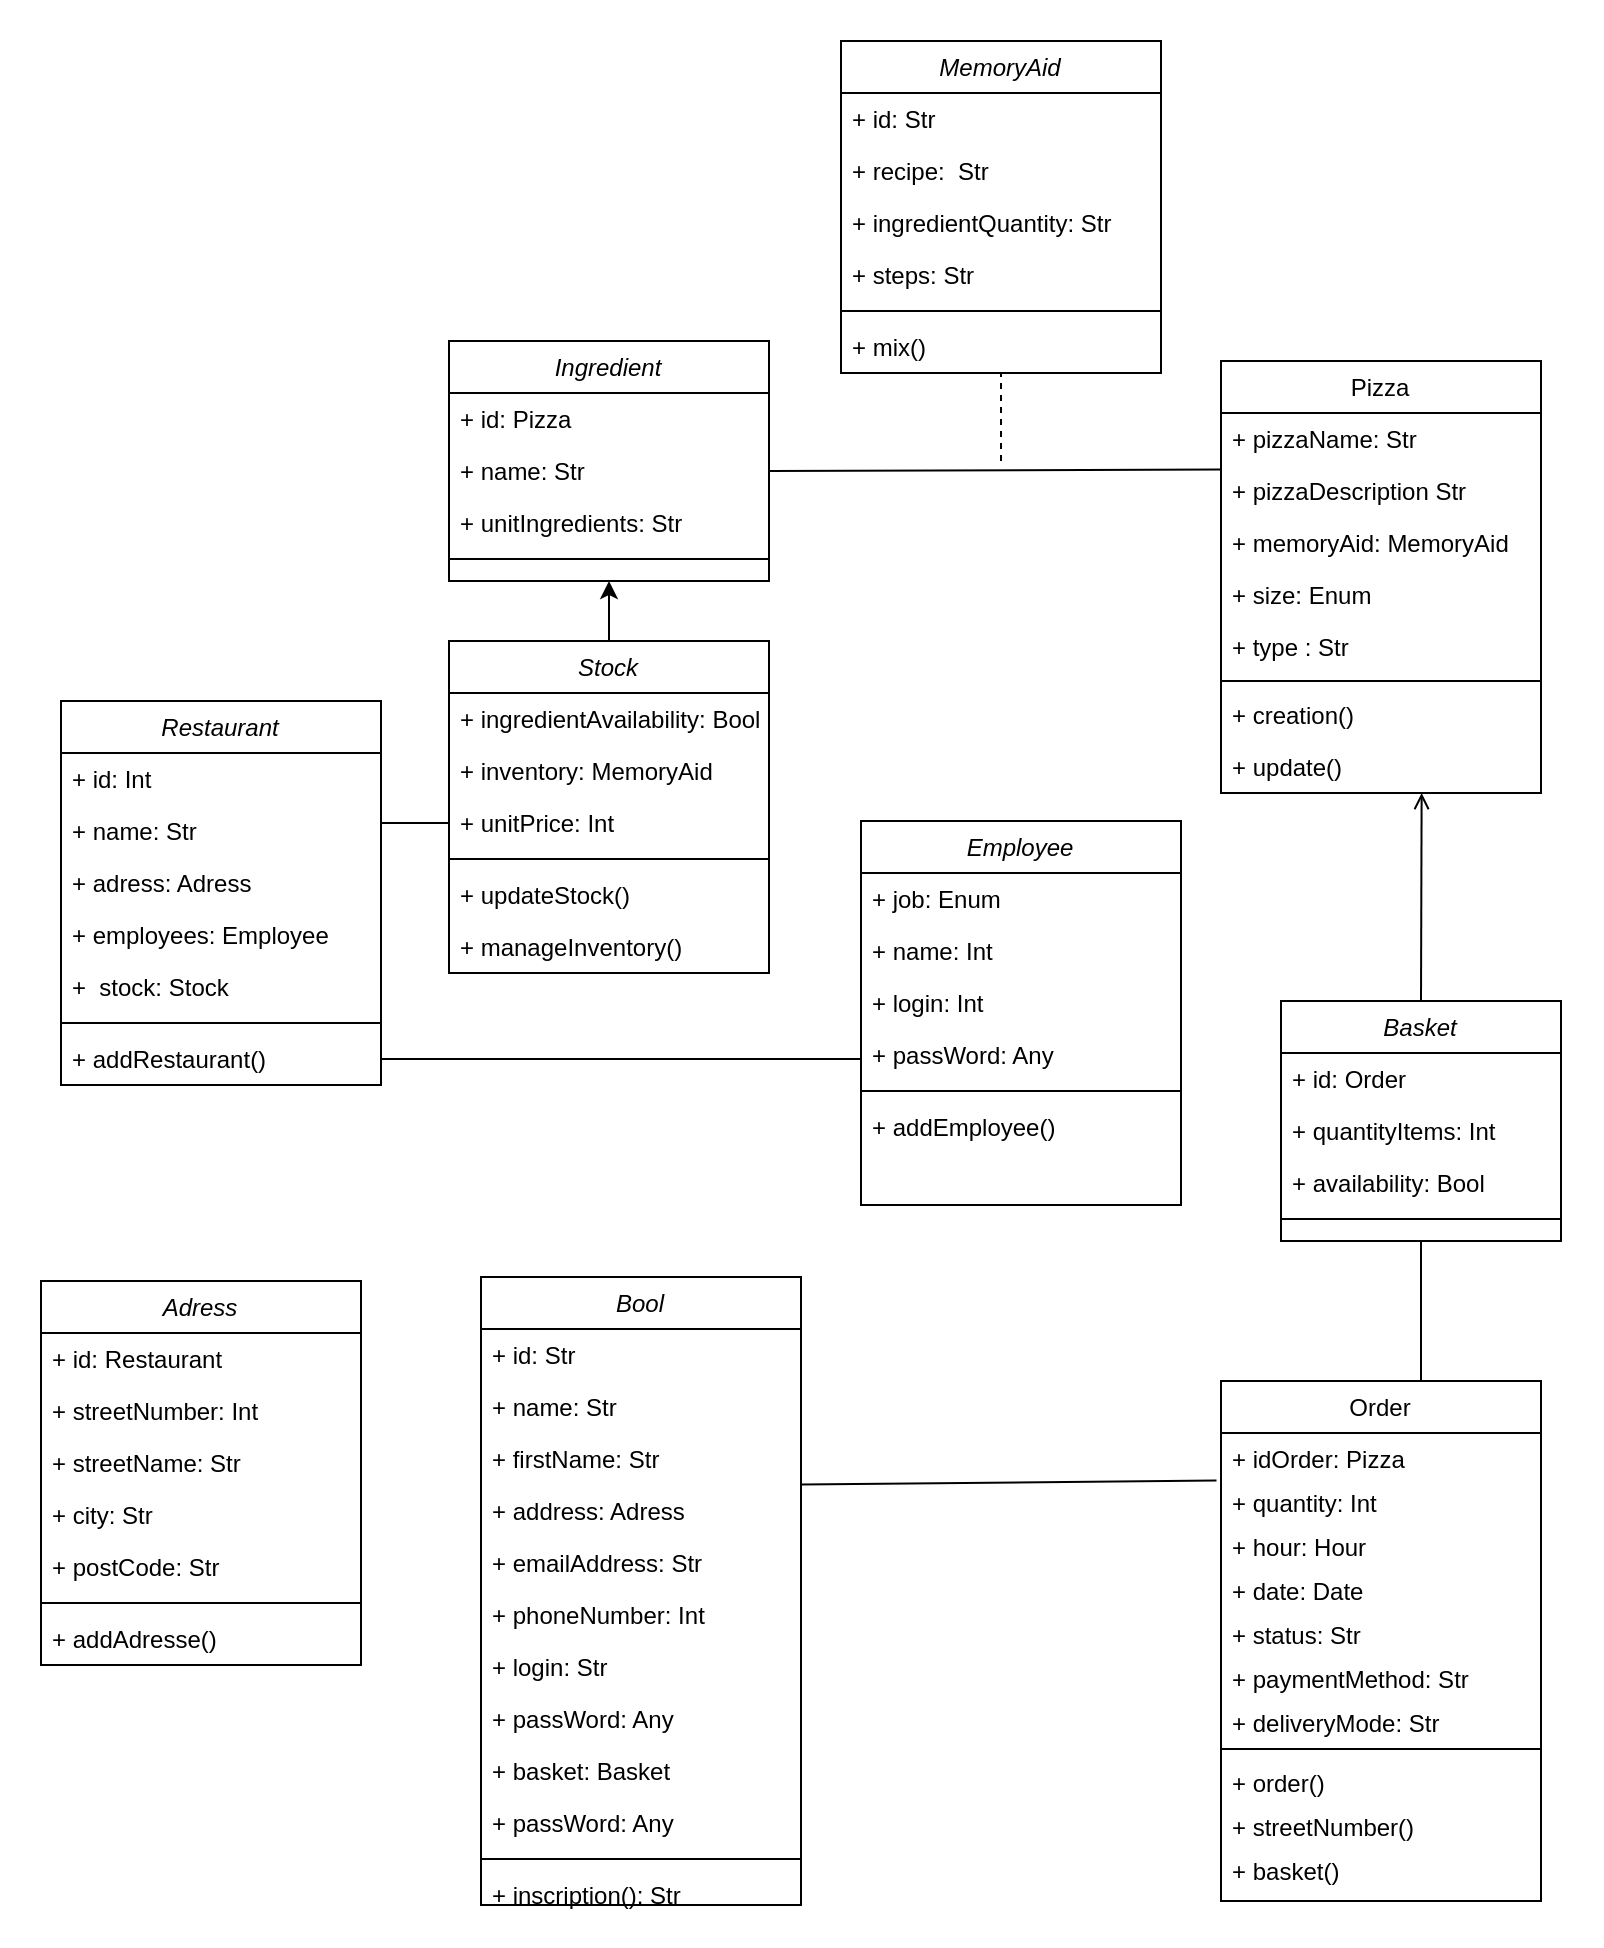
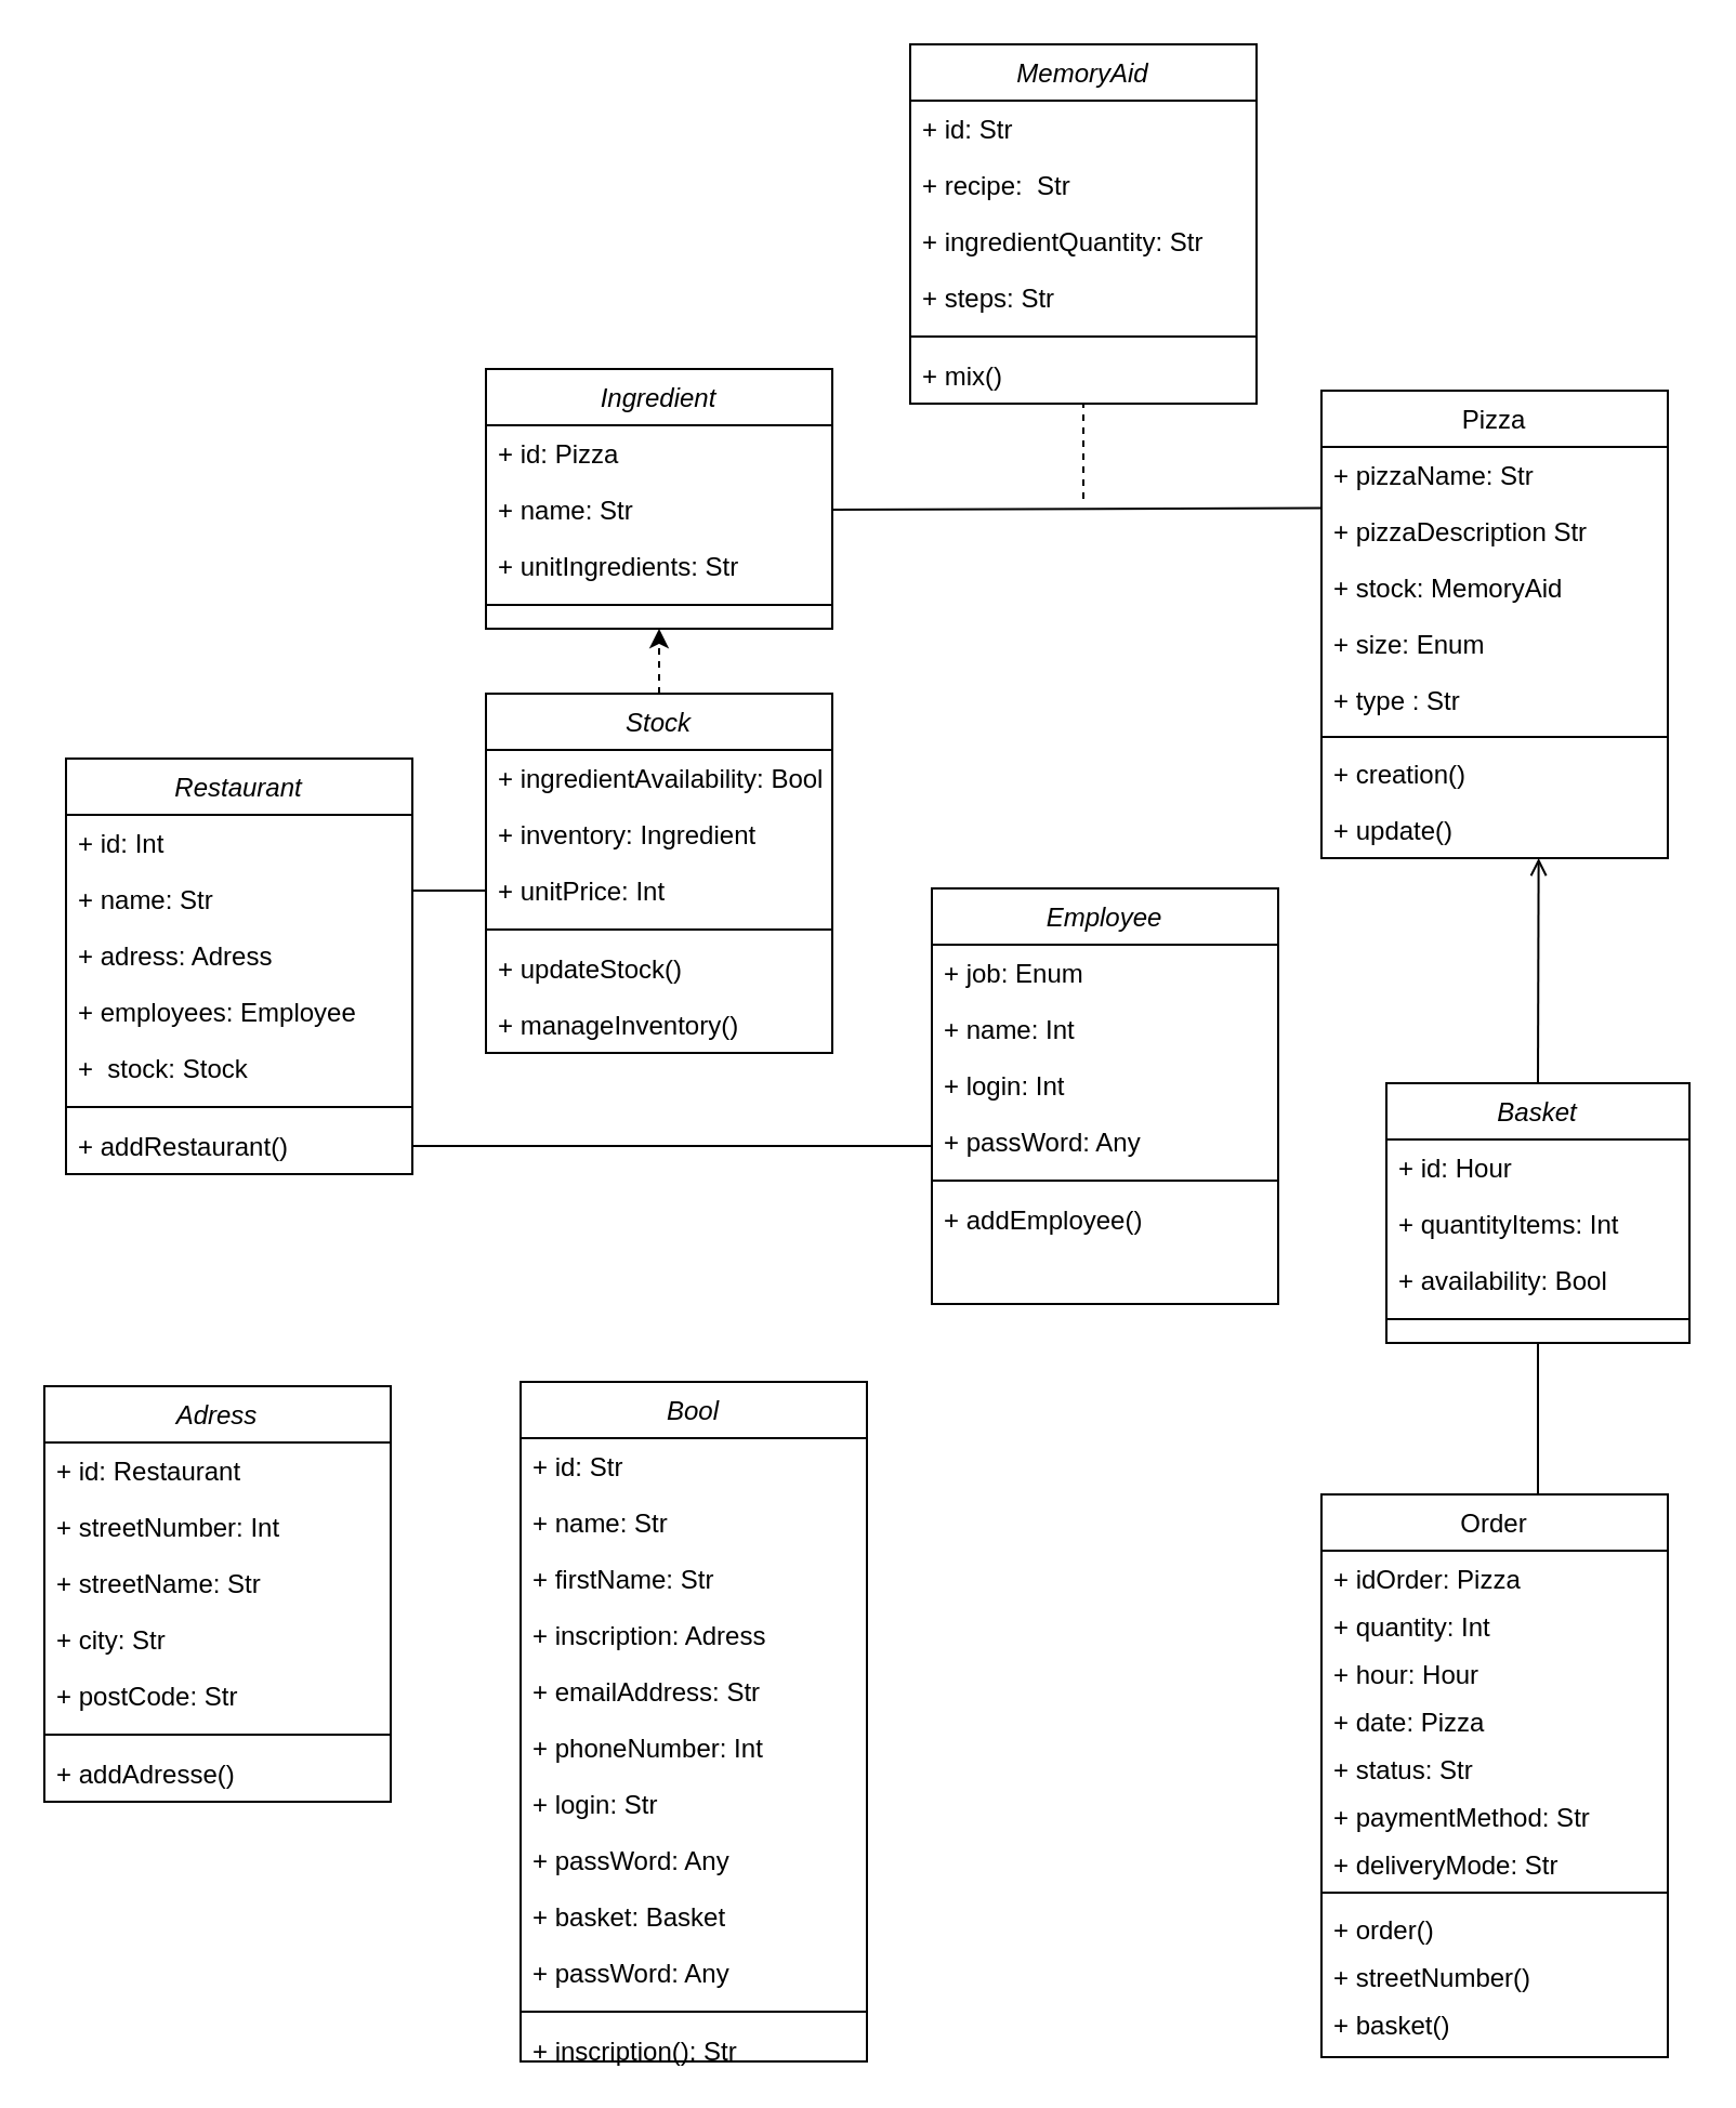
- <mxCell id="30" value="+ memoryAid: MemoryAid" style="text;align=left;verticalAlign=top;spacingLeft=4;spacingRight=4;overflow=hidden;rotatable=0;points=[[0,0.5],[1,0.5]];portConstraint=eastwest;rounded=0;shadow=0;html=0;" parent="27" vertex="1"><mxGeometry y="78" width="160" height="26" as="geometry" /></mxCell>
+ <mxCell id="30" value="+ stock: MemoryAid" style="text;align=left;verticalAlign=top;spacingLeft=4;spacingRight=4;overflow=hidden;rotatable=0;points=[[0,0.5],[1,0.5]];portConstraint=eastwest;rounded=0;shadow=0;html=0;" parent="27" vertex="1"><mxGeometry y="78" width="160" height="26" as="geometry" /></mxCell>
- <mxCell id="41" style="edgeStyle=orthogonalEdgeStyle;rounded=0;orthogonalLoop=1;jettySize=auto;html=1;exitX=0.5;exitY=0;exitDx=0;exitDy=0;entryX=0.5;entryY=1;entryDx=0;entryDy=0;" parent="1" source="42" target="36" edge="1"><mxGeometry relative="1" as="geometry" /></mxCell>
+ <mxCell id="41" style="edgeStyle=orthogonalEdgeStyle;rounded=0;orthogonalLoop=1;jettySize=auto;html=1;exitX=0.5;exitY=0;exitDx=0;exitDy=0;entryX=0.5;entryY=1;entryDx=0;entryDy=0;dashed=1;" parent="1" source="42" target="36" edge="1"><mxGeometry relative="1" as="geometry" /></mxCell>
- <mxCell id="44" value="+ inventory: MemoryAid" style="text;align=left;verticalAlign=top;spacingLeft=4;spacingRight=4;overflow=hidden;rotatable=0;points=[[0,0.5],[1,0.5]];portConstraint=eastwest;" parent="42" vertex="1"><mxGeometry y="52" width="160" height="26" as="geometry" /></mxCell>
+ <mxCell id="44" value="+ inventory: Ingredient" style="text;align=left;verticalAlign=top;spacingLeft=4;spacingRight=4;overflow=hidden;rotatable=0;points=[[0,0.5],[1,0.5]];portConstraint=eastwest;" parent="42" vertex="1"><mxGeometry y="52" width="160" height="26" as="geometry" /></mxCell>
- <mxCell id="84" value="+ id: Order&#10;" style="text;align=left;verticalAlign=top;spacingLeft=4;spacingRight=4;overflow=hidden;rotatable=0;points=[[0,0.5],[1,0.5]];portConstraint=eastwest;" parent="83" vertex="1"><mxGeometry y="26" width="140" height="26" as="geometry" /></mxCell>
+ <mxCell id="84" value="+ id: Hour&#10;" style="text;align=left;verticalAlign=top;spacingLeft=4;spacingRight=4;overflow=hidden;rotatable=0;points=[[0,0.5],[1,0.5]];portConstraint=eastwest;" parent="83" vertex="1"><mxGeometry y="26" width="140" height="26" as="geometry" /></mxCell>
- <mxCell id="82" value="" style="endArrow=none;html=1;rounded=0;exitX=1;exitY=0.99;exitDx=0;exitDy=0;exitPerimeter=0;entryX=-0.014;entryY=0.079;entryDx=0;entryDy=0;entryPerimeter=0;" parent="1" source="5" target="17" edge="1"><mxGeometry width="50" height="50" relative="1" as="geometry"><mxPoint x="400" y="820" as="sourcePoint" /><mxPoint x="600" y="744" as="targetPoint" /></mxGeometry></mxCell>
- <mxCell id="6" value="+ address: Adress" style="text;align=left;verticalAlign=top;spacingLeft=4;spacingRight=4;overflow=hidden;rotatable=0;points=[[0,0.5],[1,0.5]];portConstraint=eastwest;rounded=0;shadow=0;html=0;" parent="2" vertex="1"><mxGeometry y="104" width="160" height="26" as="geometry" /></mxCell>
+ <mxCell id="6" value="+ inscription: Adress" style="text;align=left;verticalAlign=top;spacingLeft=4;spacingRight=4;overflow=hidden;rotatable=0;points=[[0,0.5],[1,0.5]];portConstraint=eastwest;rounded=0;shadow=0;html=0;" parent="2" vertex="1"><mxGeometry y="104" width="160" height="26" as="geometry" /></mxCell>
- <mxCell id="19" value="+ date: Date" style="text;align=left;verticalAlign=top;spacingLeft=4;spacingRight=4;overflow=hidden;rotatable=0;points=[[0,0.5],[1,0.5]];portConstraint=eastwest;" parent="15" vertex="1"><mxGeometry y="92" width="160" height="22" as="geometry" /></mxCell>
+ <mxCell id="19" value="+ date: Pizza" style="text;align=left;verticalAlign=top;spacingLeft=4;spacingRight=4;overflow=hidden;rotatable=0;points=[[0,0.5],[1,0.5]];portConstraint=eastwest;" parent="15" vertex="1"><mxGeometry y="92" width="160" height="22" as="geometry" /></mxCell>
